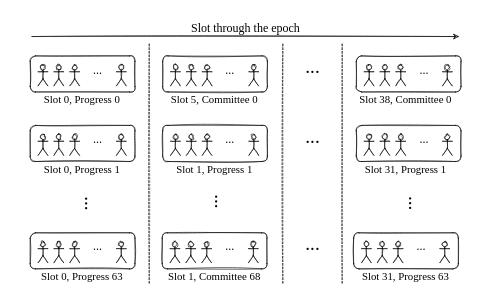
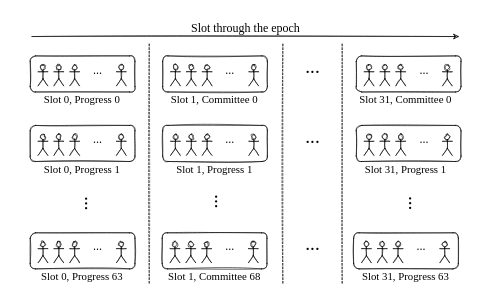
- <mxCell id="54" value="&lt;font style=&quot;font-size: 18px;&quot;&gt;Slot 5, Committee 0&lt;/font&gt;" style="text;html=1;strokeColor=none;fillColor=none;align=center;verticalAlign=middle;whiteSpace=wrap;rounded=0;sketch=1;fontFamily=Gloria Hallelujah;fontSource=https%3A%2F%2Ffonts.googleapis.com%2Fcss%3Ffamily%3DGloria%2BHallelujah;fontSize=20;" vertex="1" parent="50"><mxGeometry y="49.938" width="232.062" height="44.062" as="geometry" /></mxCell>
+ <mxCell id="54" value="&lt;font style=&quot;font-size: 18px;&quot;&gt;Slot 1, Committee 0&lt;/font&gt;" style="text;html=1;strokeColor=none;fillColor=none;align=center;verticalAlign=middle;whiteSpace=wrap;rounded=0;sketch=1;fontFamily=Gloria Hallelujah;fontSource=https%3A%2F%2Ffonts.googleapis.com%2Fcss%3Ffamily%3DGloria%2BHallelujah;fontSize=20;" vertex="1" parent="50"><mxGeometry y="49.938" width="232.062" height="44.062" as="geometry" /></mxCell>
- <mxCell id="81" value="&lt;font style=&quot;font-size: 18px;&quot;&gt;Slot 38, Committee 0&lt;/font&gt;" style="text;html=1;strokeColor=none;fillColor=none;align=center;verticalAlign=middle;whiteSpace=wrap;rounded=0;sketch=1;fontFamily=Gloria Hallelujah;fontSource=https%3A%2F%2Ffonts.googleapis.com%2Fcss%3Ffamily%3DGloria%2BHallelujah;fontSize=20;" vertex="1" parent="74"><mxGeometry y="49.938" width="232.062" height="44.062" as="geometry" /></mxCell>
+ <mxCell id="81" value="&lt;font style=&quot;font-size: 18px;&quot;&gt;Slot 31, Committee 0&lt;/font&gt;" style="text;html=1;strokeColor=none;fillColor=none;align=center;verticalAlign=middle;whiteSpace=wrap;rounded=0;sketch=1;fontFamily=Gloria Hallelujah;fontSource=https%3A%2F%2Ffonts.googleapis.com%2Fcss%3Ffamily%3DGloria%2BHallelujah;fontSize=20;" vertex="1" parent="74"><mxGeometry y="49.938" width="232.062" height="44.062" as="geometry" /></mxCell>
